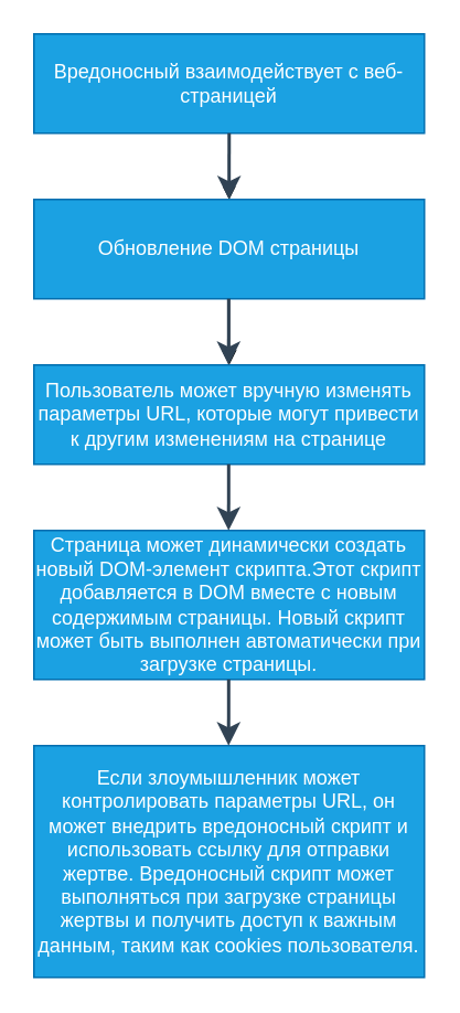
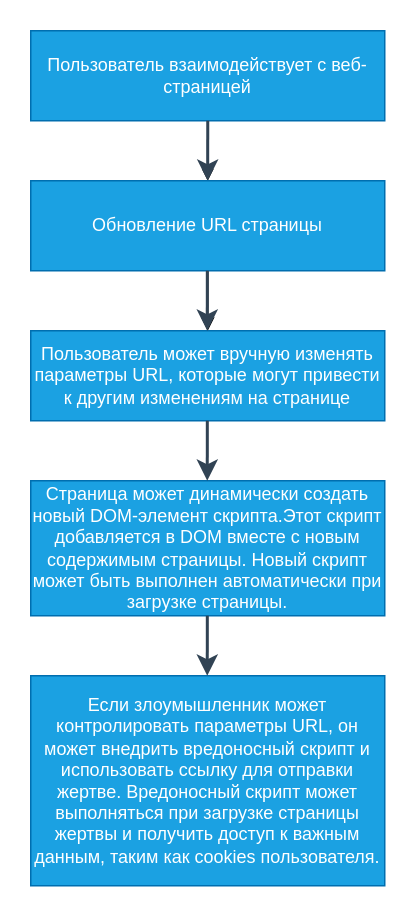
- <mxCell id="3" value="Вредоносный взаимодействует с веб-страницей" style="rounded=0;whiteSpace=wrap;fillColor=#1ba1e2;fontColor=#ffffff;strokeColor=#006EAF;" parent="1" vertex="1"><mxGeometry x="20" y="20" width="236" height="60" as="geometry" /></mxCell>
+ <mxCell id="3" value="Пользователь взаимодействует с веб-страницей" style="rounded=0;whiteSpace=wrap;fillColor=#1ba1e2;fontColor=#ffffff;strokeColor=#006EAF;" parent="1" vertex="1"><mxGeometry x="20" y="20" width="236" height="60" as="geometry" /></mxCell>
- <mxCell id="6" value="Обновление DOM страницы" style="rounded=0;whiteSpace=wrap;fillColor=#1ba1e2;fontColor=#ffffff;strokeColor=#006EAF;" parent="1" vertex="1"><mxGeometry x="20" y="120" width="236" height="60" as="geometry" /></mxCell>
+ <mxCell id="6" value="Обновление URL страницы" style="rounded=0;whiteSpace=wrap;fillColor=#1ba1e2;fontColor=#ffffff;strokeColor=#006EAF;" parent="1" vertex="1"><mxGeometry x="20" y="120" width="236" height="60" as="geometry" /></mxCell>
